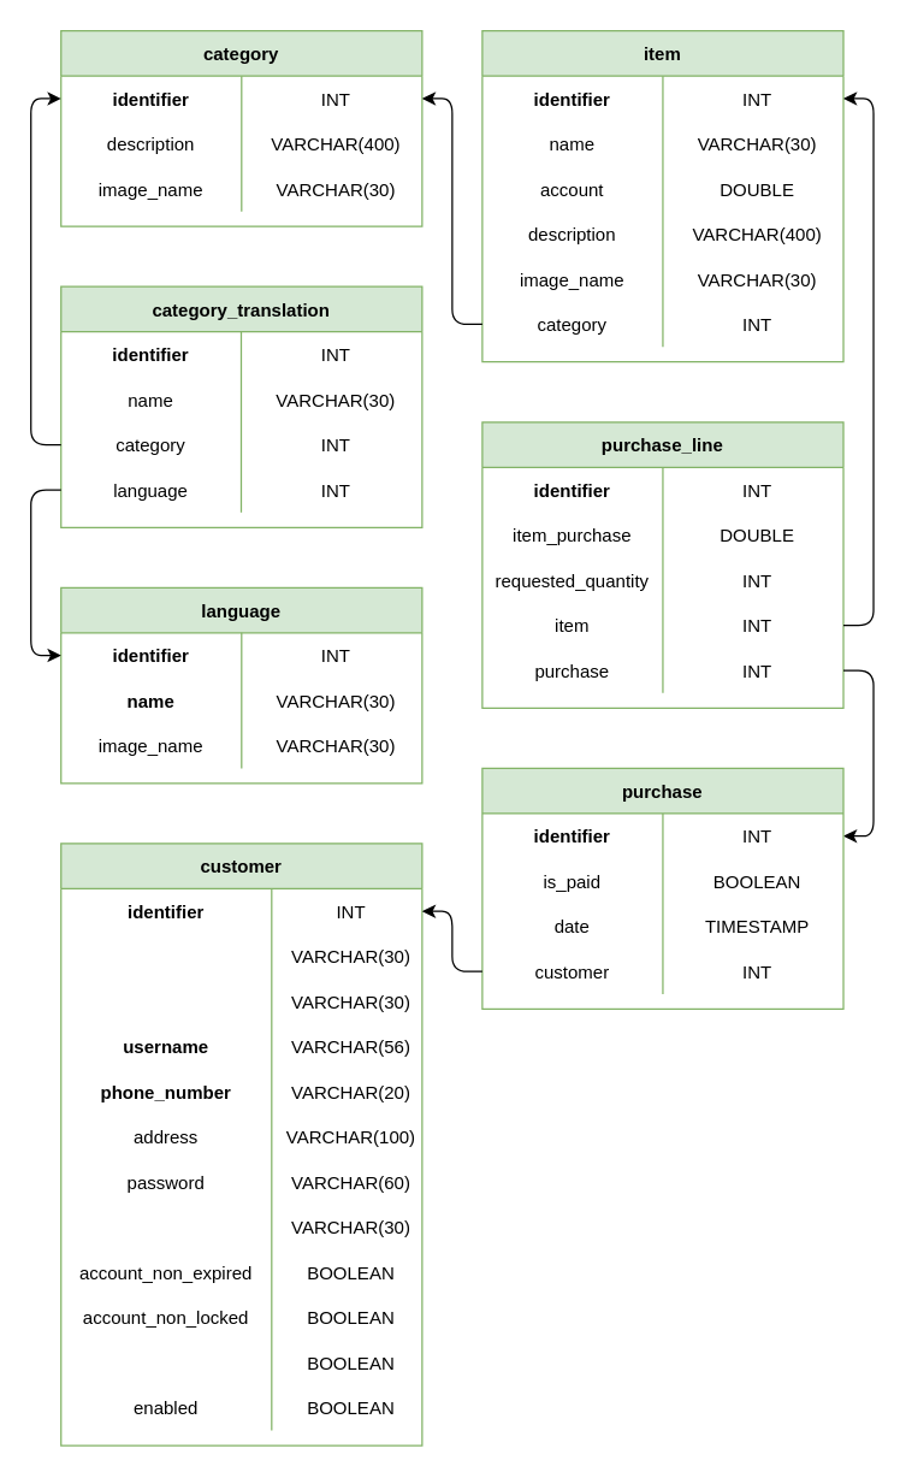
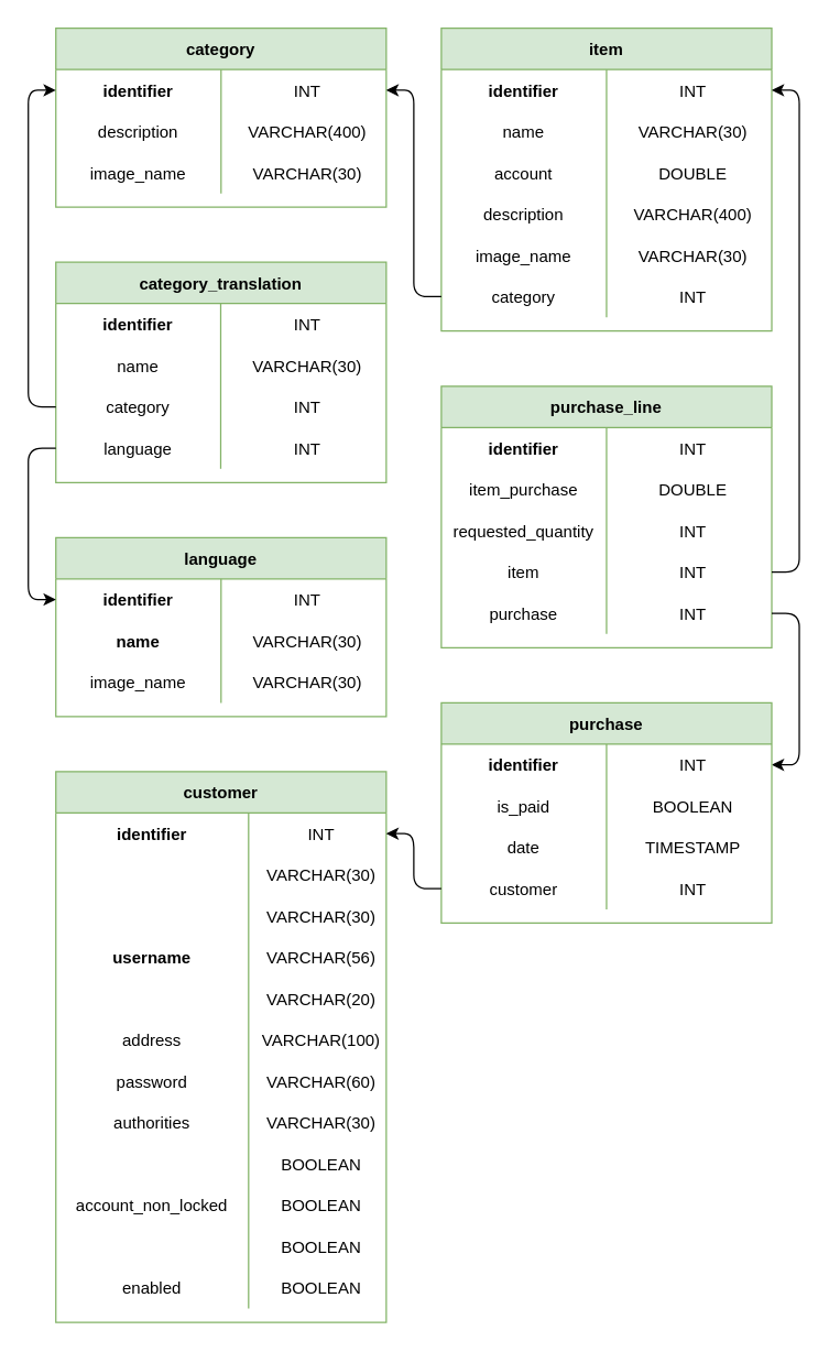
- <mxCell id="100" value="phone_number" style="shape=partialRectangle;connectable=0;fillColor=none;top=0;left=0;bottom=0;right=0;fontStyle=1;overflow=hidden;align=center;" parent="99" vertex="1"><mxGeometry width="140" height="30" as="geometry"><mxRectangle width="140" height="30" as="alternateBounds" /></mxGeometry></mxCell>
+ <mxCell id="109" value="authorities" style="shape=partialRectangle;connectable=0;fillColor=none;top=0;left=0;bottom=0;right=0;fontStyle=0;overflow=hidden;align=center;" vertex="1" parent="108"><mxGeometry width="140" height="30" as="geometry"><mxRectangle width="140" height="30" as="alternateBounds" /></mxGeometry></mxCell>
- <mxCell id="112" value="account_non_expired" style="shape=partialRectangle;connectable=0;fillColor=none;top=0;left=0;bottom=0;right=0;fontStyle=0;overflow=hidden;align=center;" vertex="1" parent="111"><mxGeometry width="140" height="30" as="geometry"><mxRectangle width="140" height="30" as="alternateBounds" /></mxGeometry></mxCell>
